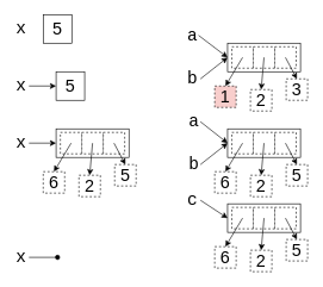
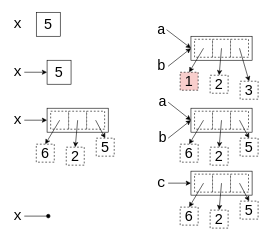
- <mxCell id="36" value="3" style="whiteSpace=wrap;html=1;aspect=fixed;dashed=1;fontSize=24;" vertex="1" parent="1"><mxGeometry x="400" y="110" width="30" height="30" as="geometry" /></mxCell>
+ <mxCell id="36" value="3" style="whiteSpace=wrap;html=1;aspect=fixed;dashed=1;fontSize=24;" vertex="1" parent="1"><mxGeometry x="400" y="135" width="30" height="30" as="geometry" /></mxCell>
- <mxCell id="20" value="&lt;font face=&quot;Courier New&quot;&gt;c&lt;/font&gt;" style="whiteSpace=wrap;html=1;fontSize=24;align=left;fillColor=none;strokeColor=none;" parent="1" vertex="1"><mxGeometry x="260" y="260" width="20" height="40" as="geometry" /></mxCell>
+ <mxCell id="20" value="&lt;font face=&quot;Courier New&quot;&gt;c&lt;/font&gt;" style="whiteSpace=wrap;html=1;fontSize=24;align=left;fillColor=none;strokeColor=none;" parent="1" vertex="1"><mxGeometry x="260" y="285" width="20" height="40" as="geometry" /></mxCell>
